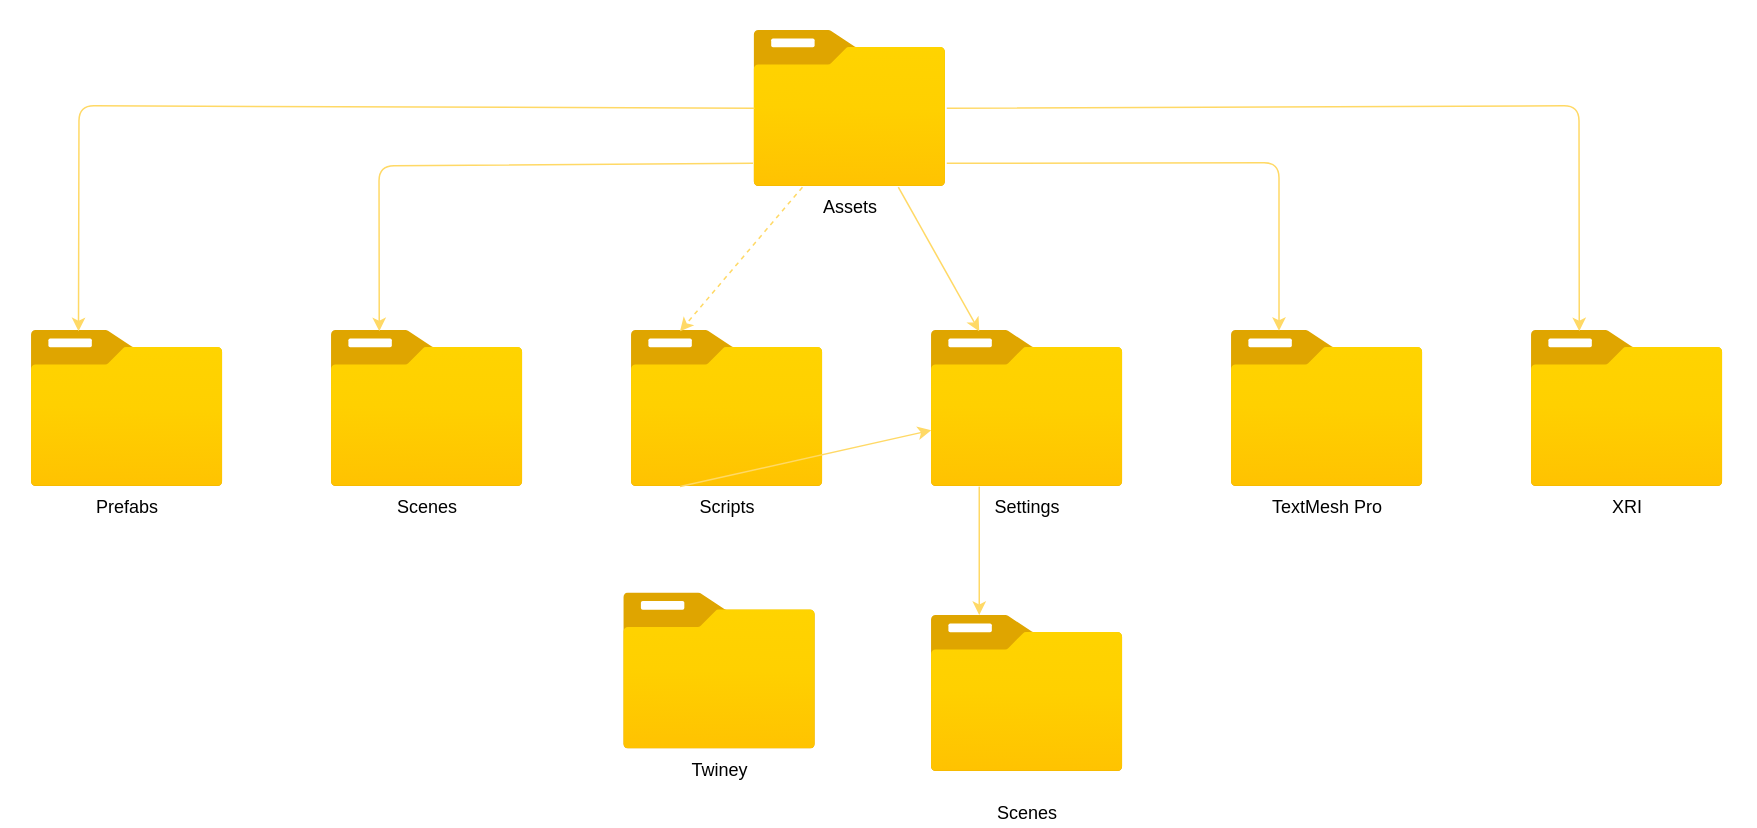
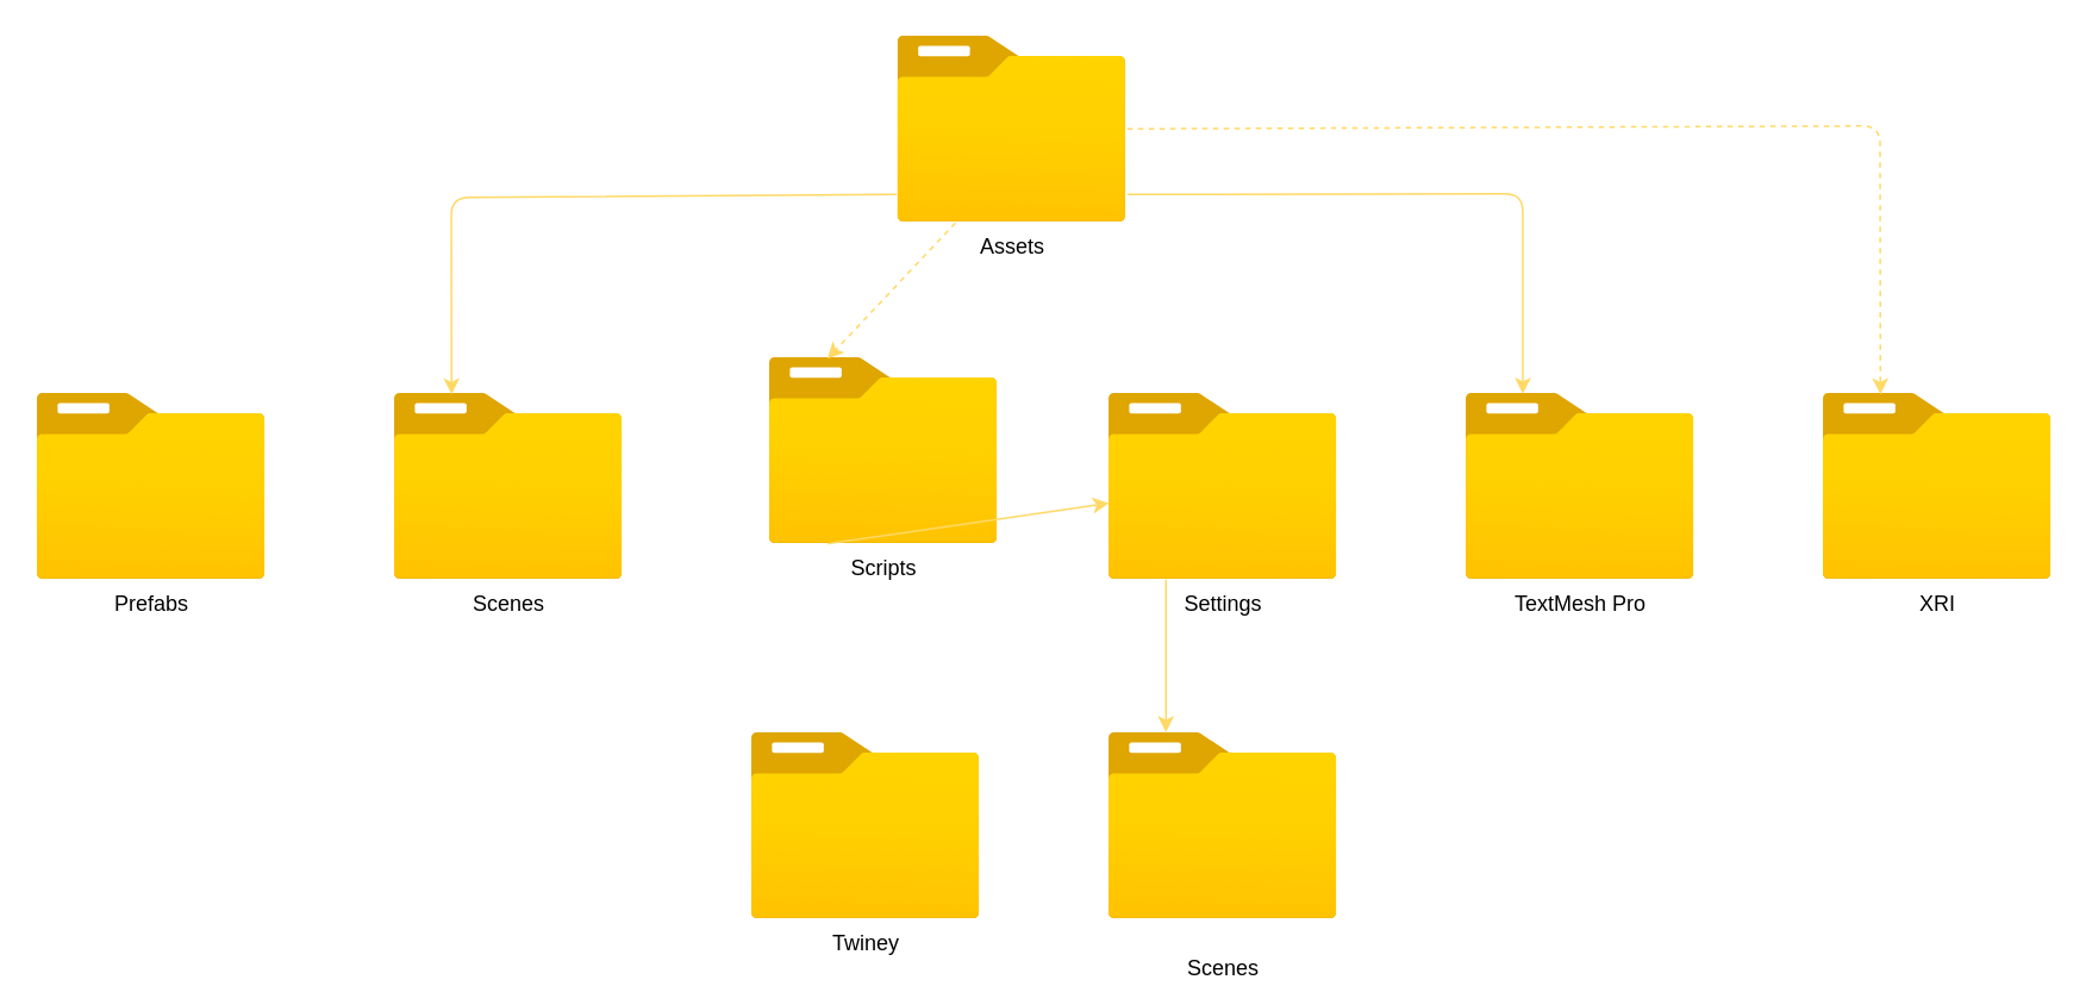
- <mxCell id="11" value="" style="endArrow=classic;html=1;rounded=1;exitX=0.002;exitY=0.497;exitDx=0;exitDy=0;exitPerimeter=0;entryX=0.246;entryY=0.003;entryDx=0;entryDy=0;entryPerimeter=0;curved=0;strokeColor=#FFD966;" edge="1" parent="1" source="2" target="3"><mxGeometry width="50" height="50" relative="1" as="geometry"><mxPoint x="362" y="120" as="sourcePoint" /><mxPoint x="412" y="70" as="targetPoint" /><Array as="points"><mxPoint x="52" y="70" /></Array></mxGeometry></mxCell>
- <mxCell id="16" value="" style="endArrow=classic;html=1;rounded=1;exitX=1.003;exitY=0.497;exitDx=0;exitDy=0;exitPerimeter=0;entryX=0.25;entryY=0.003;entryDx=0;entryDy=0;entryPerimeter=0;curved=0;strokeColor=#FFD966;" edge="1" parent="1" source="2" target="8"><mxGeometry width="50" height="50" relative="1" as="geometry"><mxPoint x="922" y="50" as="sourcePoint" /><mxPoint x="972" y="0" as="targetPoint" /><Array as="points"><mxPoint x="1052" y="70" /></Array></mxGeometry></mxCell>
+ <mxCell id="16" value="" style="endArrow=classic;html=1;rounded=1;exitX=1.003;exitY=0.497;exitDx=0;exitDy=0;exitPerimeter=0;entryX=0.25;entryY=0.003;entryDx=0;entryDy=0;entryPerimeter=0;curved=0;strokeColor=#FFD966;dashed=1;" edge="1" parent="1" source="2" target="8"><mxGeometry width="50" height="50" relative="1" as="geometry"><mxPoint x="922" y="50" as="sourcePoint" /><mxPoint x="972" y="0" as="targetPoint" /><Array as="points"><mxPoint x="1052" y="70" /></Array></mxGeometry></mxCell>
- <mxCell id="14" value="" style="endArrow=classic;html=1;rounded=1;exitX=0.751;exitY=1.003;exitDx=0;exitDy=0;exitPerimeter=0;entryX=0.25;entryY=0.003;entryDx=0;entryDy=0;entryPerimeter=0;curved=0;strokeColor=#FFD966;" edge="1" parent="1" source="2" target="6"><mxGeometry width="50" height="50" relative="1" as="geometry"><mxPoint x="732" y="150" as="sourcePoint" /><mxPoint x="782" y="100" as="targetPoint" /></mxGeometry></mxCell>
- <mxCell id="5" value="Scripts" style="image;aspect=fixed;html=1;points=[];align=center;fontSize=12;image=img/lib/azure2/general/Folder_Blank.svg;" vertex="1" parent="1"><mxGeometry x="420.14" y="220" width="128.14" height="104" as="geometry" /></mxCell>
+ <mxCell id="5" value="Scripts" style="image;aspect=fixed;html=1;points=[];align=center;fontSize=12;image=img/lib/azure2/general/Folder_Blank.svg;" vertex="1" parent="1"><mxGeometry x="430.14" y="200" width="128.14" height="104" as="geometry" /></mxCell>
- <mxCell id="9" value="Twiney" style="image;aspect=fixed;html=1;points=[];align=center;fontSize=12;image=img/lib/azure2/general/Folder_Blank.svg;" vertex="1" parent="1"><mxGeometry x="415.14" y="395" width="128.14" height="104" as="geometry" /></mxCell>
+ <mxCell id="9" value="Twiney" style="image;aspect=fixed;html=1;points=[];align=center;fontSize=12;image=img/lib/azure2/general/Folder_Blank.svg;" vertex="1" parent="1"><mxGeometry x="420.14" y="410" width="128.14" height="104" as="geometry" /></mxCell>
